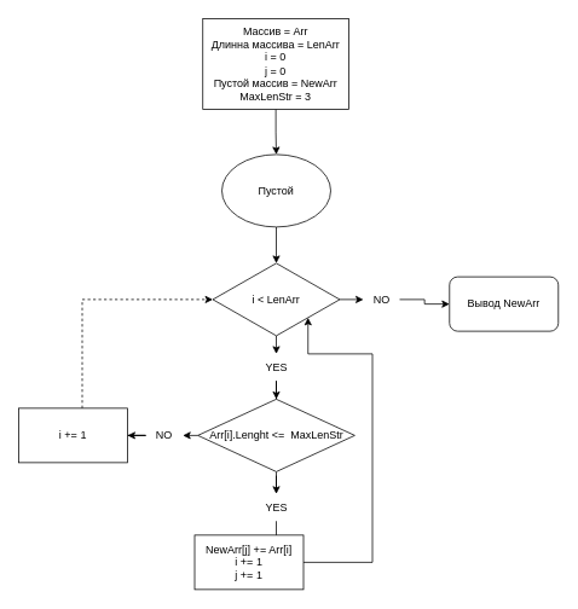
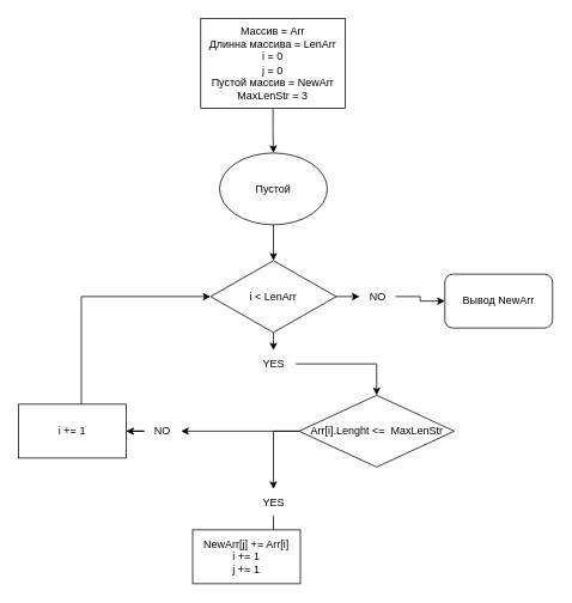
- <mxCell id="20" style="edgeStyle=orthogonalEdgeStyle;rounded=0;orthogonalLoop=1;jettySize=auto;html=1;entryX=0;entryY=0.5;entryDx=0;entryDy=0;dashed=1;" edge="1" parent="1" source="21" target="8"><mxGeometry relative="1" as="geometry"><Array as="points"><mxPoint x="90" y="330" /></Array></mxGeometry></mxCell>
+ <mxCell id="20" style="edgeStyle=orthogonalEdgeStyle;rounded=0;orthogonalLoop=1;jettySize=auto;html=1;entryX=0;entryY=0.5;entryDx=0;entryDy=0;" edge="1" parent="1" source="21" target="8"><mxGeometry relative="1" as="geometry"><Array as="points"><mxPoint x="90" y="330" /></Array></mxGeometry></mxCell>
- <mxCell id="15" value="Arr[i].Lenght &amp;lt;=&amp;nbsp; MaxLenStr" style="rhombus;whiteSpace=wrap;html=1;" vertex="1" parent="1"><mxGeometry x="217.5" y="440" width="173" height="80" as="geometry" /></mxCell>
+ <mxCell id="15" value="Arr[i].Lenght &amp;lt;=&amp;nbsp; MaxLenStr" style="rhombus;whiteSpace=wrap;html=1;" vertex="1" parent="1"><mxGeometry x="332.5" y="440" width="173" height="80" as="geometry" /></mxCell>
- <mxCell id="22" style="edgeStyle=orthogonalEdgeStyle;rounded=0;orthogonalLoop=1;jettySize=auto;html=1;entryX=1;entryY=1;entryDx=0;entryDy=0;" edge="1" parent="1" source="23" target="8"><mxGeometry relative="1" as="geometry"><Array as="points"><mxPoint x="410" y="620" /><mxPoint x="410" y="390" /><mxPoint x="339" y="390" /></Array></mxGeometry></mxCell>
